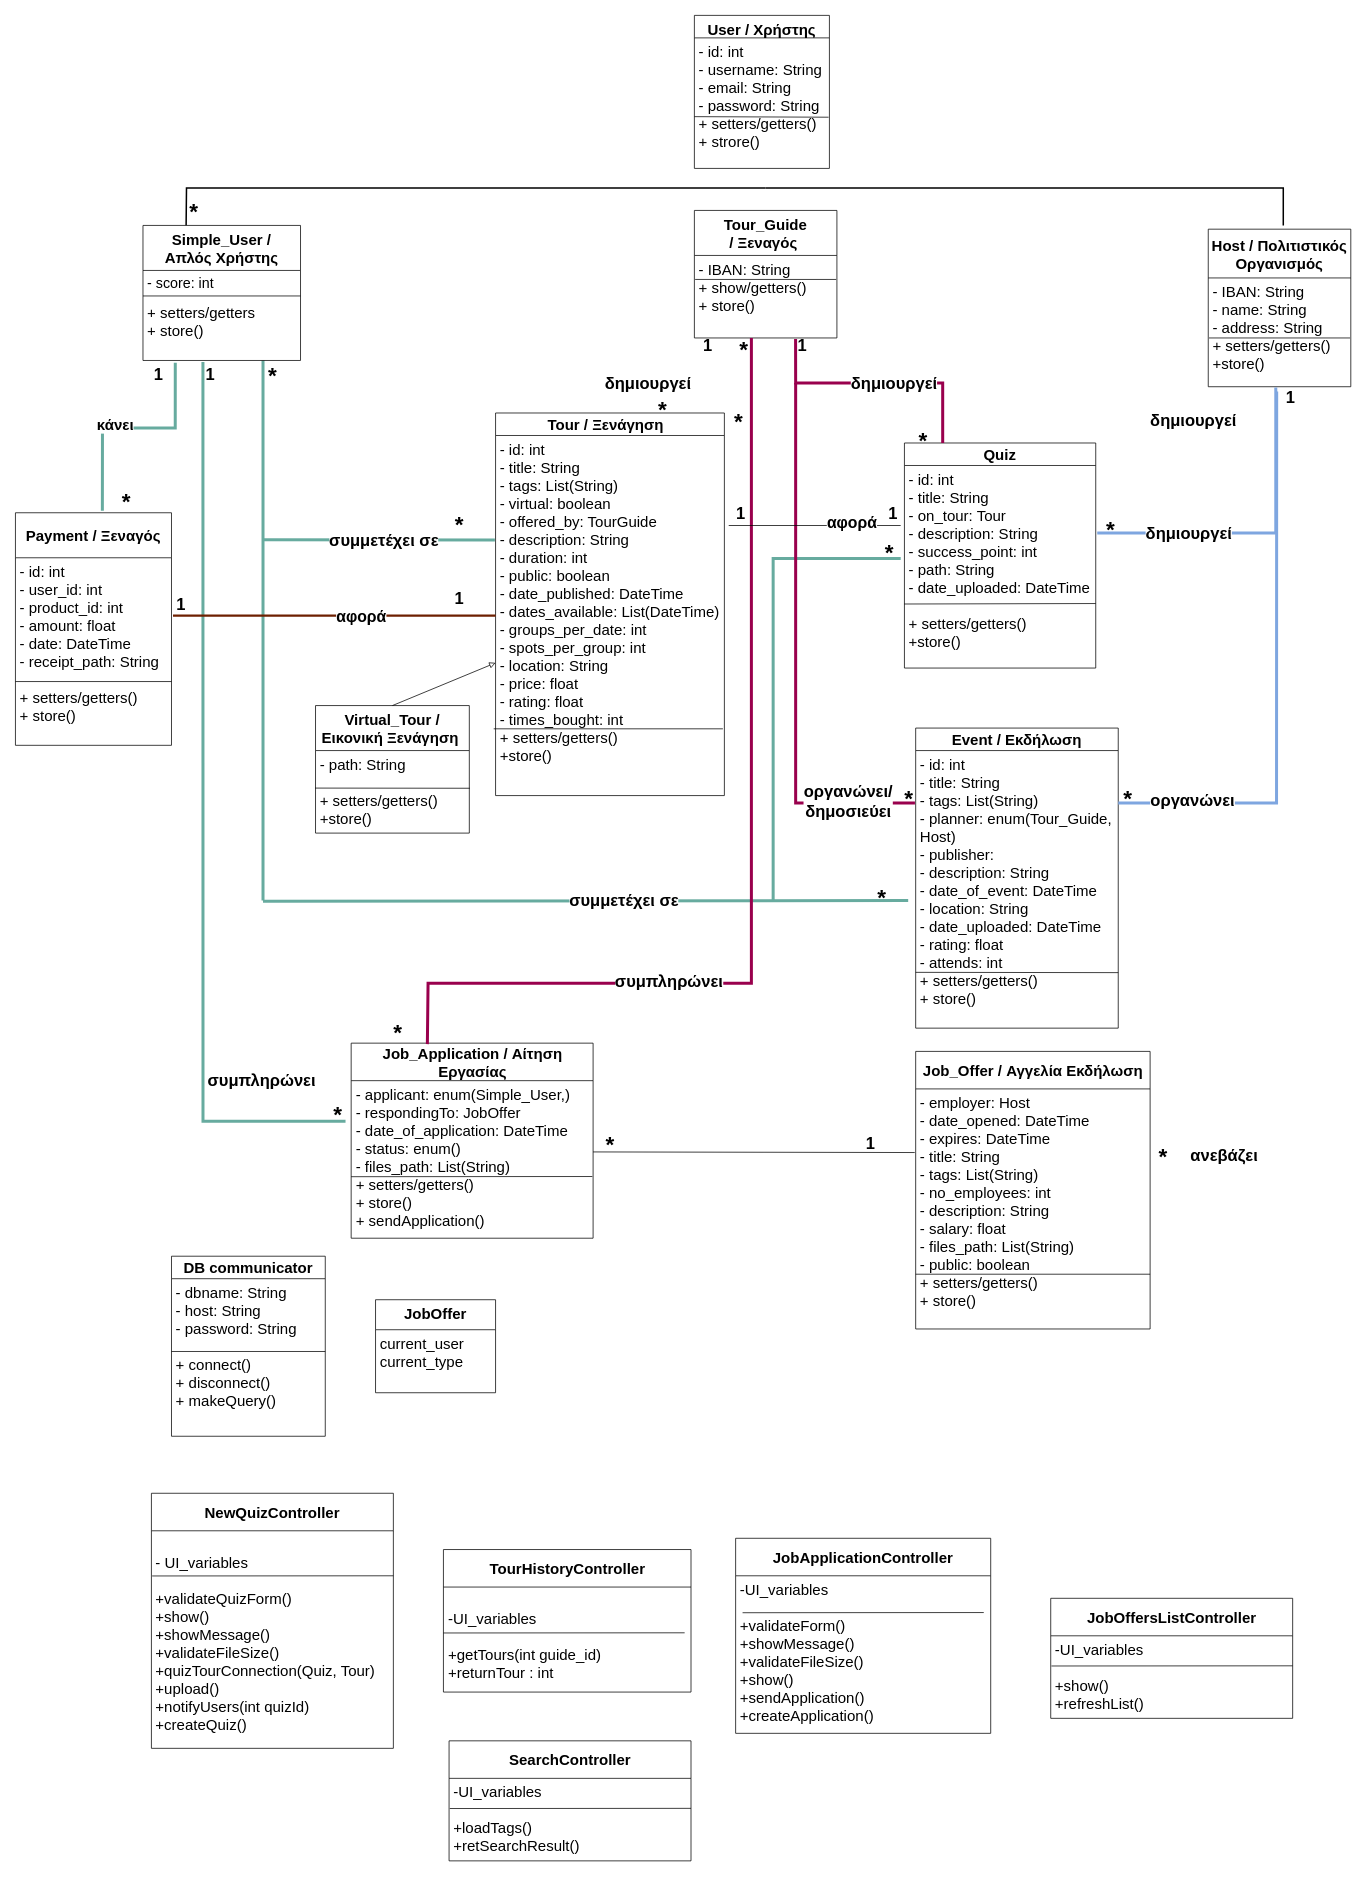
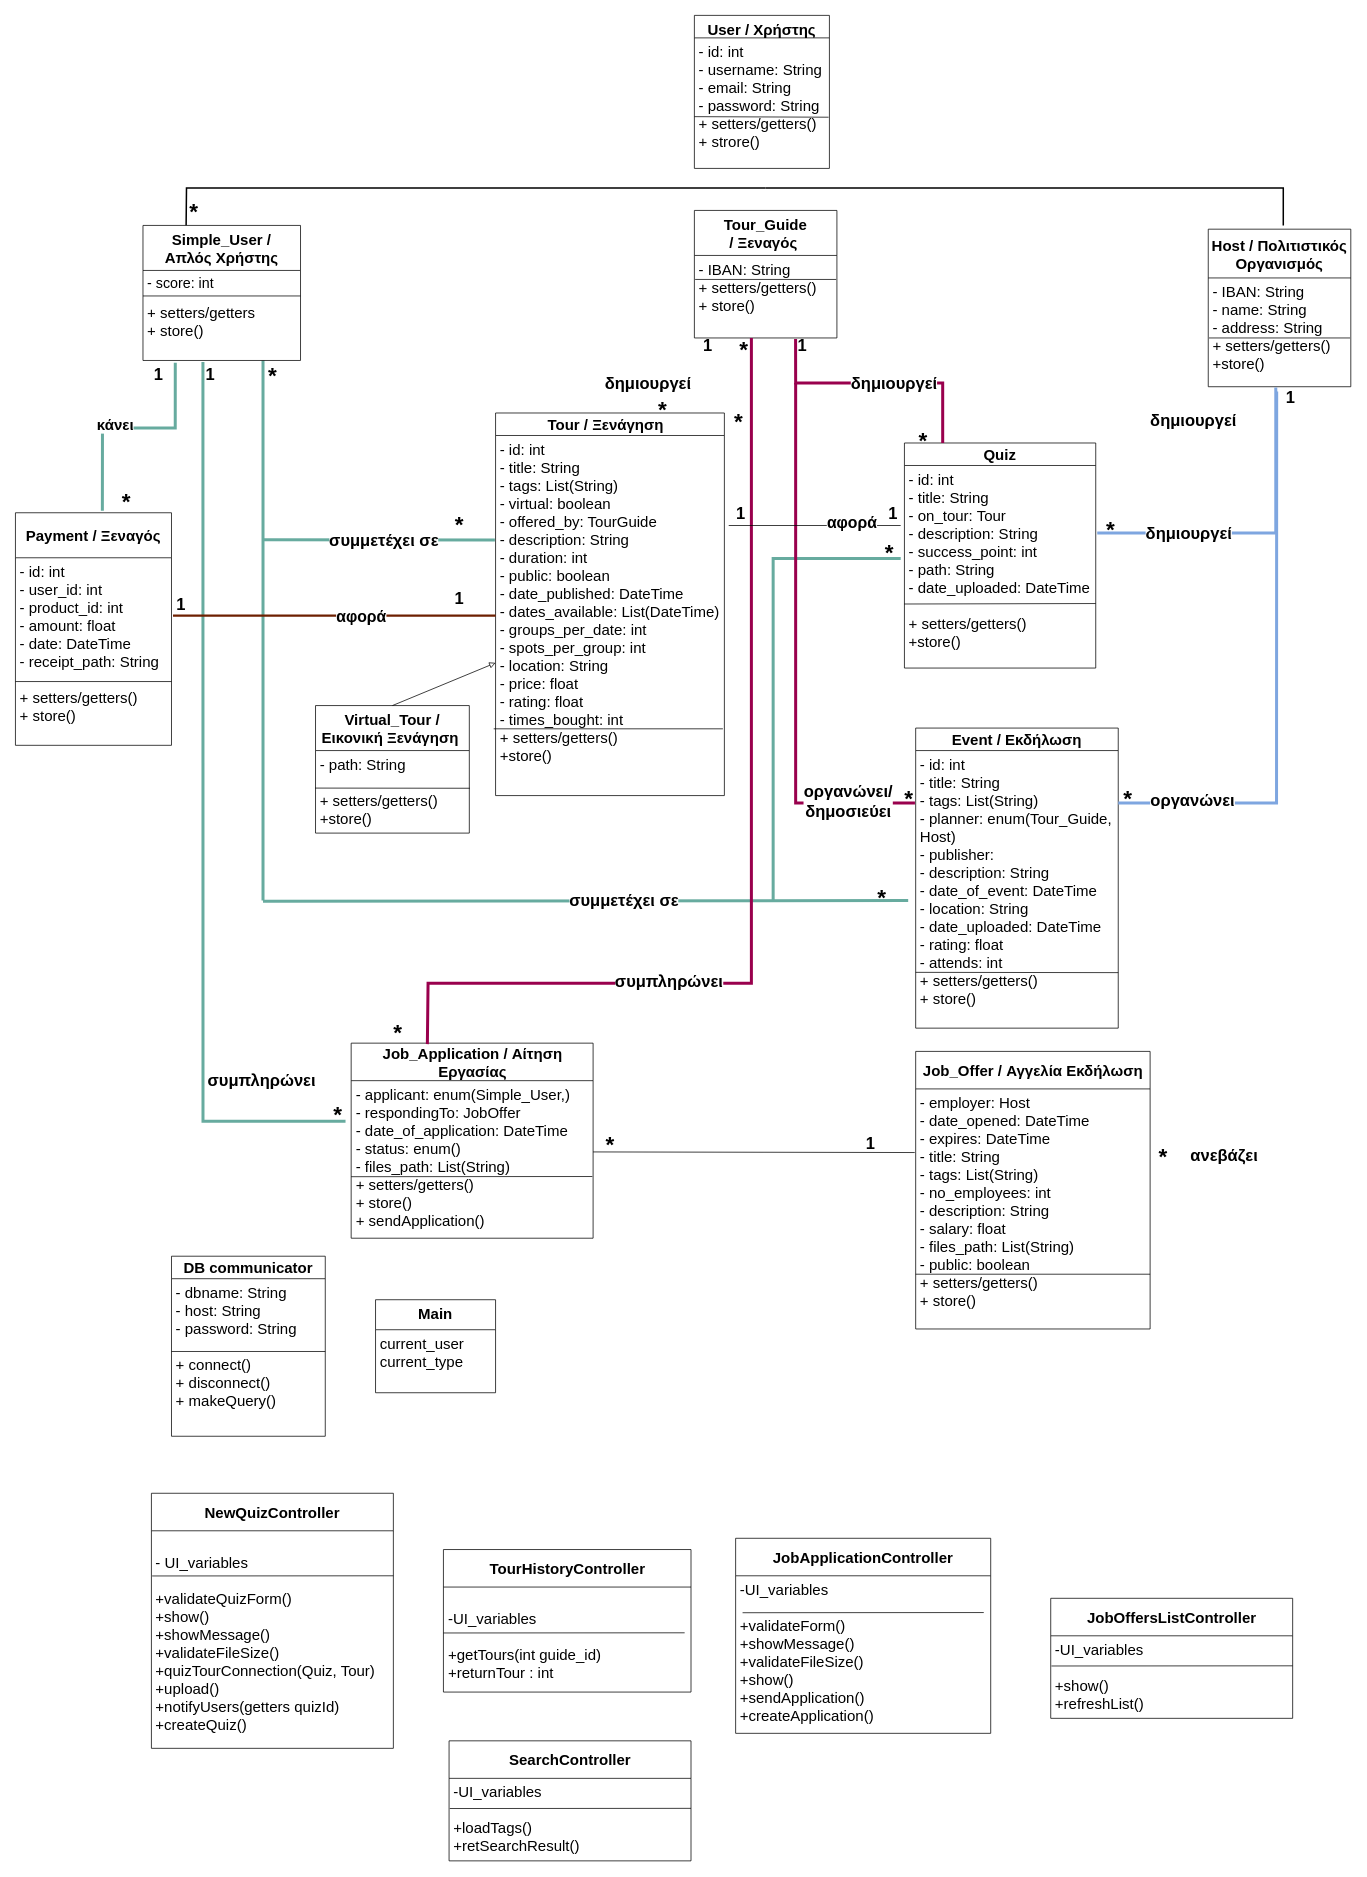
- <mxCell id="6" value="- IBAN: String&lt;br&gt;+ show/getters()&lt;br&gt;+ store()" style="text;strokeColor=none;fillColor=none;align=left;verticalAlign=top;spacingLeft=4;spacingRight=4;overflow=hidden;points=[[0,0.5],[1,0.5]];portConstraint=eastwest;rotatable=0;whiteSpace=wrap;html=1;fontSize=20;" vertex="1" parent="5"><mxGeometry y="60" width="190" height="110" as="geometry" /></mxCell>
+ <mxCell id="6" value="- IBAN: String&lt;br&gt;+ setters/getters()&lt;br&gt;+ store()" style="text;strokeColor=none;fillColor=none;align=left;verticalAlign=top;spacingLeft=4;spacingRight=4;overflow=hidden;points=[[0,0.5],[1,0.5]];portConstraint=eastwest;rotatable=0;whiteSpace=wrap;html=1;fontSize=20;" vertex="1" parent="5"><mxGeometry y="60" width="190" height="110" as="geometry" /></mxCell>
- <mxCell id="40" value="JobOffer" style="swimlane;fontStyle=1;align=center;verticalAlign=top;childLayout=stackLayout;horizontal=1;startSize=40;horizontalStack=0;resizeParent=1;resizeLast=0;collapsible=1;marginBottom=0;rounded=0;shadow=0;strokeWidth=1;fontSize=20;" vertex="1" parent="1"><mxGeometry x="500" y="1732" width="160" height="124" as="geometry"><mxRectangle x="230" y="140" width="160" height="26" as="alternateBounds" /></mxGeometry></mxCell>
+ <mxCell id="40" value="Main" style="swimlane;fontStyle=1;align=center;verticalAlign=top;childLayout=stackLayout;horizontal=1;startSize=40;horizontalStack=0;resizeParent=1;resizeLast=0;collapsible=1;marginBottom=0;rounded=0;shadow=0;strokeWidth=1;fontSize=20;" vertex="1" parent="1"><mxGeometry x="500" y="1732" width="160" height="124" as="geometry"><mxRectangle x="230" y="140" width="160" height="26" as="alternateBounds" /></mxGeometry></mxCell>
- <mxCell id="101" value="&lt;br&gt;- UI_variables&lt;br&gt;&lt;br&gt;+validateQuizForm()&lt;br&gt;+show()&lt;br&gt;+showMessage()&lt;br&gt;+validateFileSize()&lt;br&gt;+quizTourConnection(Quiz, Tour)&lt;br&gt;+upload()&lt;br&gt;+notifyUsers(int quizId)&lt;br&gt;+createQuiz()&lt;br&gt;" style="text;strokeColor=none;fillColor=none;align=left;verticalAlign=top;spacingLeft=4;spacingRight=4;overflow=hidden;points=[[0,0.5],[1,0.5]];portConstraint=eastwest;rotatable=0;whiteSpace=wrap;html=1;fontSize=20;" vertex="1" parent="99"><mxGeometry y="50" width="322.5" height="290" as="geometry" /></mxCell>
+ <mxCell id="101" value="&lt;br&gt;- UI_variables&lt;br&gt;&lt;br&gt;+validateQuizForm()&lt;br&gt;+show()&lt;br&gt;+showMessage()&lt;br&gt;+validateFileSize()&lt;br&gt;+quizTourConnection(Quiz, Tour)&lt;br&gt;+upload()&lt;br&gt;+notifyUsers(getters quizId)&lt;br&gt;+createQuiz()&lt;br&gt;" style="text;strokeColor=none;fillColor=none;align=left;verticalAlign=top;spacingLeft=4;spacingRight=4;overflow=hidden;points=[[0,0.5],[1,0.5]];portConstraint=eastwest;rotatable=0;whiteSpace=wrap;html=1;fontSize=20;" vertex="1" parent="99"><mxGeometry y="50" width="322.5" height="290" as="geometry" /></mxCell>
